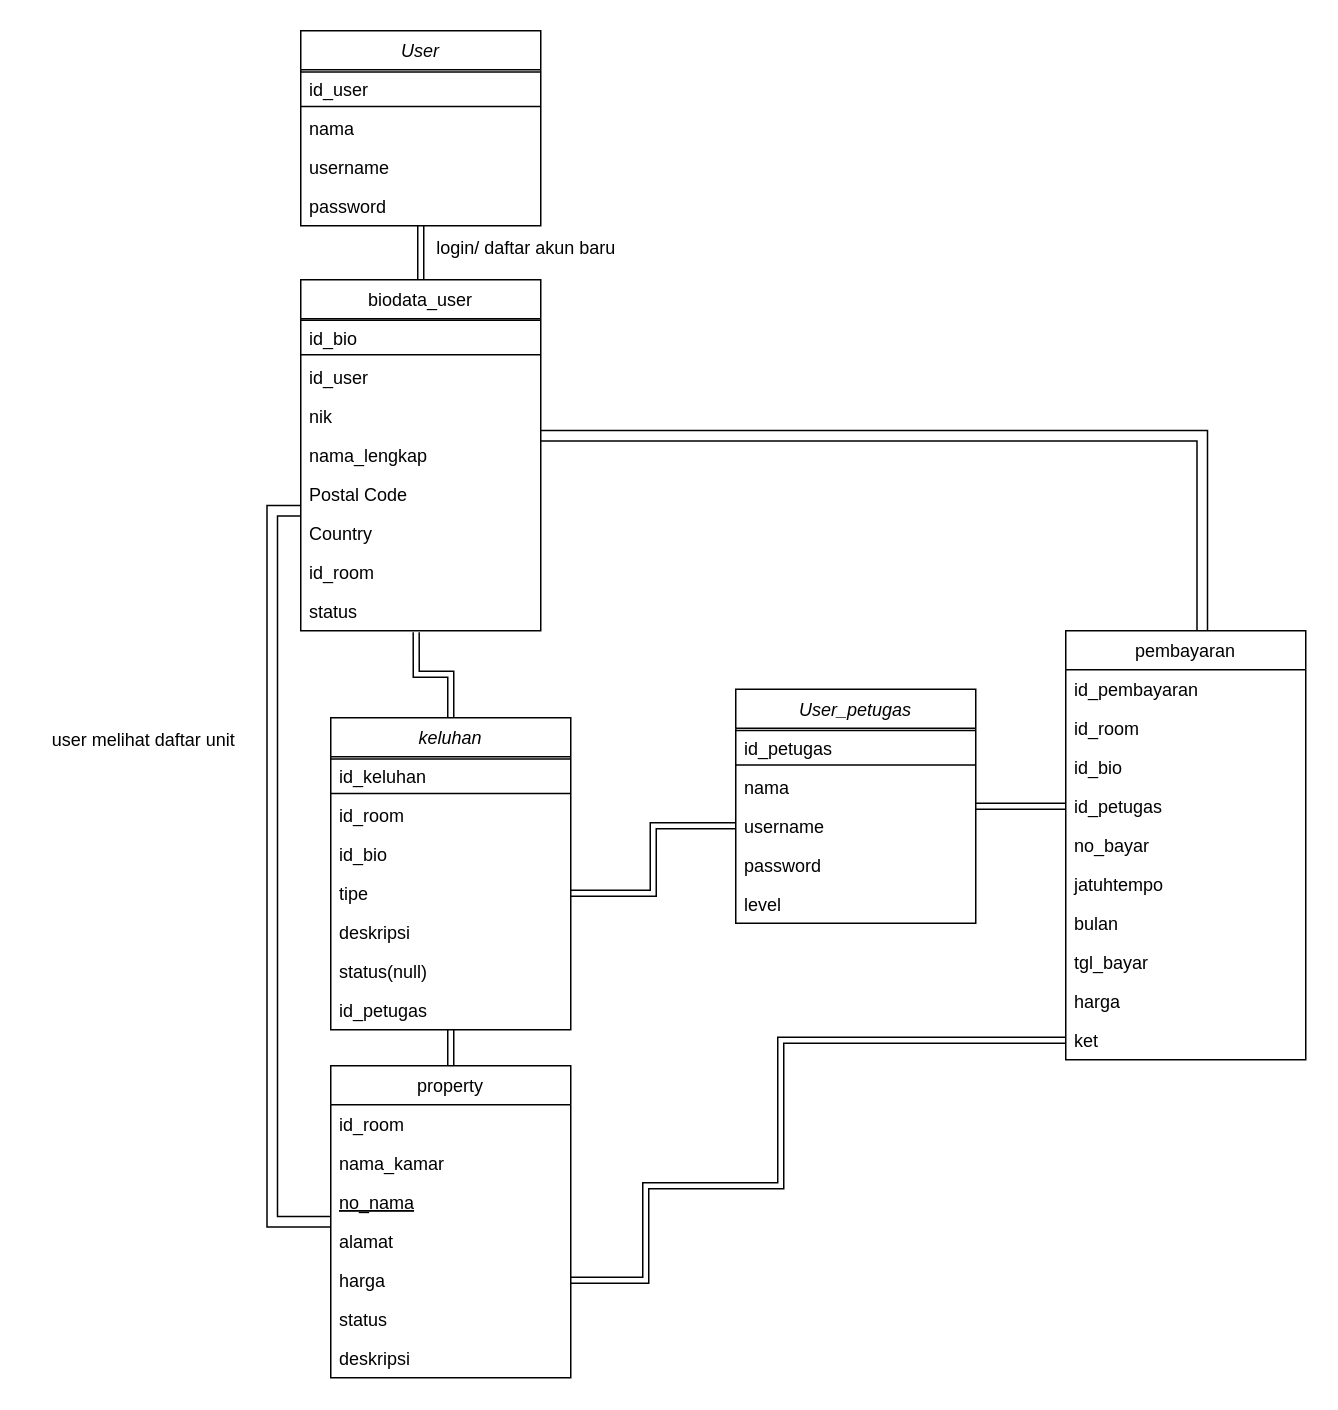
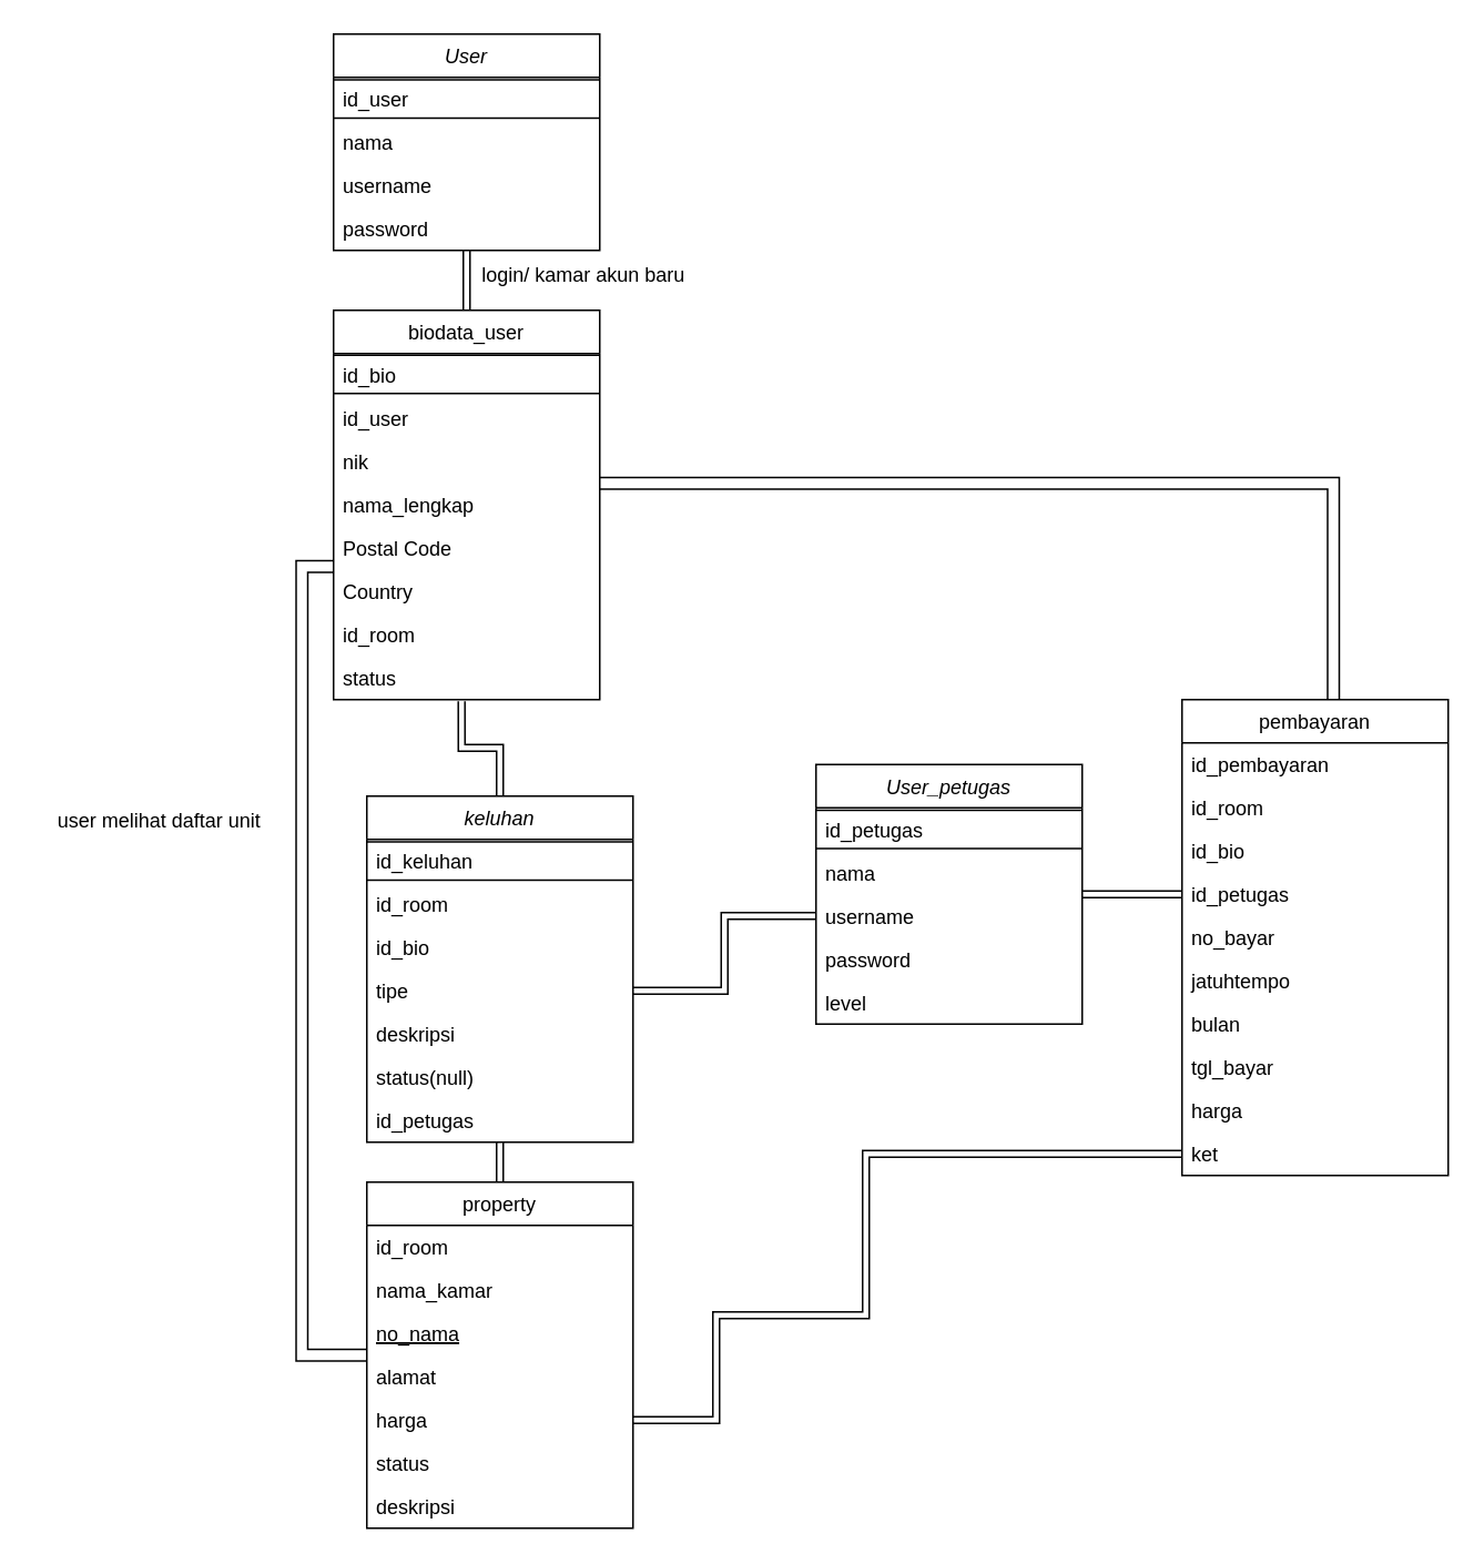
- <mxCell id="61" value="login/ daftar akun baru" style="text;html=1;align=center;verticalAlign=middle;resizable=0;points=[];autosize=1;strokeColor=none;fillColor=none;" vertex="1" parent="1"><mxGeometry x="280" width="140" height="30" as="geometry" y="150" /></mxCell>
+ <mxCell id="61" value="login/ kamar akun baru" style="text;html=1;align=center;verticalAlign=middle;resizable=0;points=[];autosize=1;strokeColor=none;fillColor=none;" vertex="1" parent="1"><mxGeometry x="280" width="140" height="30" as="geometry" y="150" /></mxCell>
